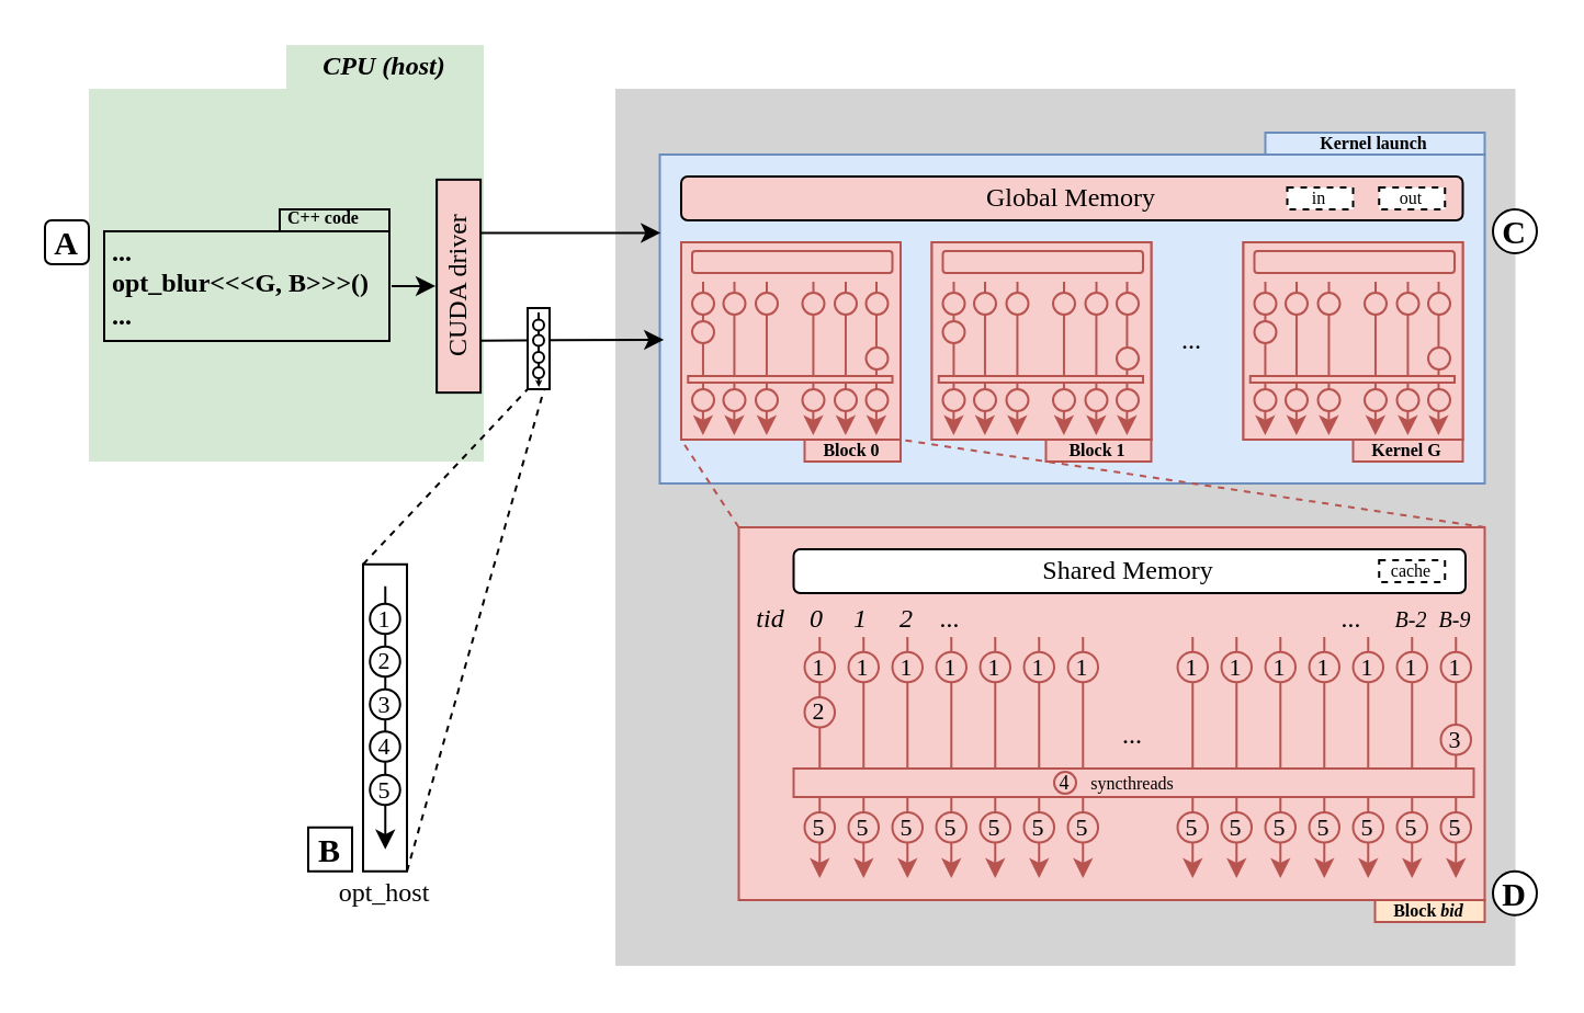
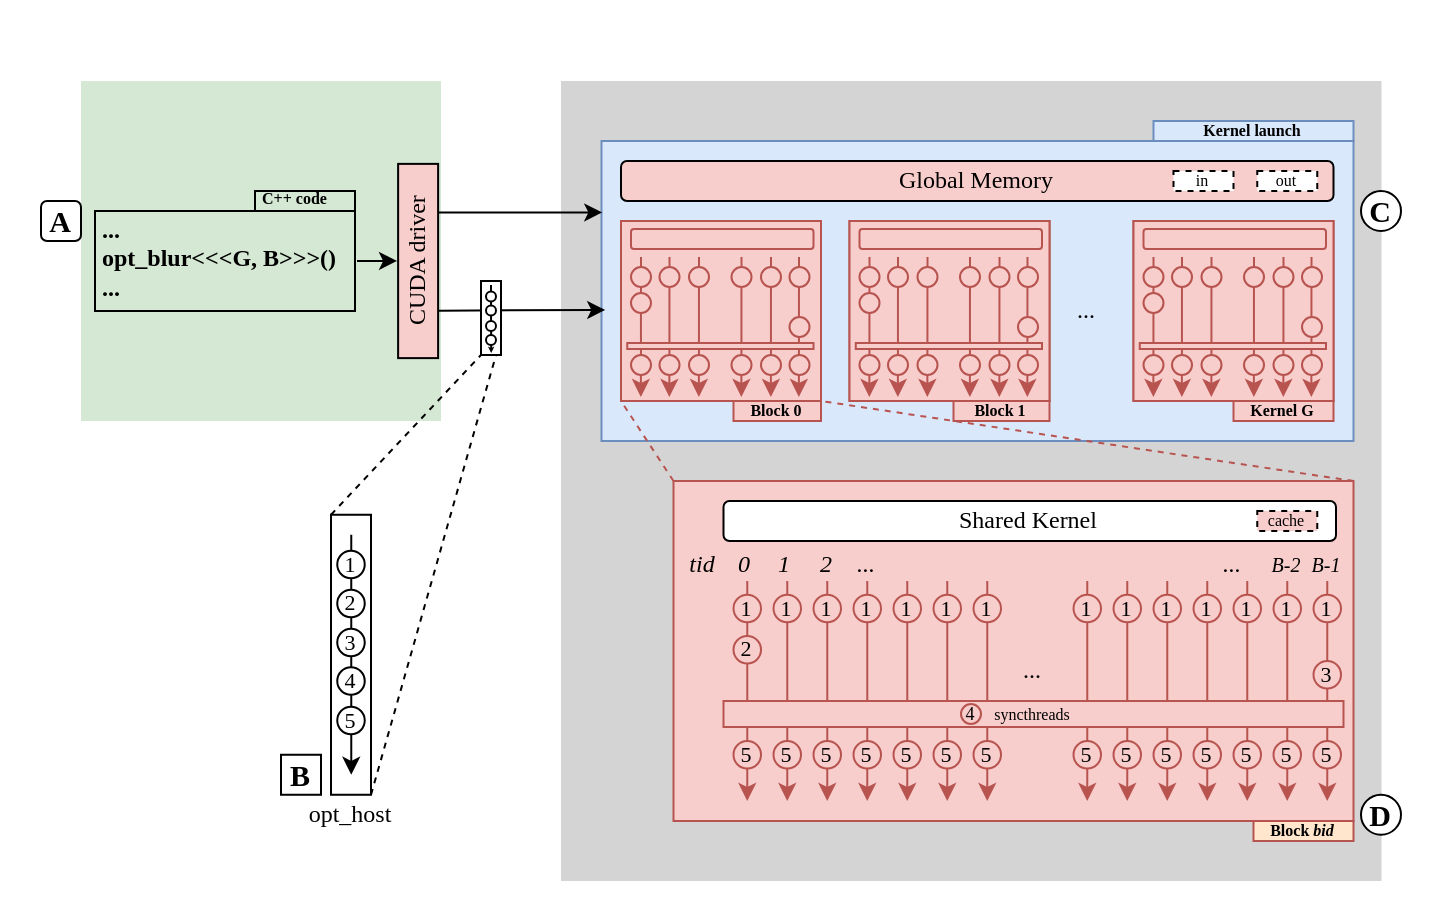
- <mxCell id="3" value="&lt;i&gt;CPU (host)&lt;br&gt;&lt;/i&gt;" style="rounded=0;whiteSpace=wrap;html=1;fontStyle=1;strokeColor=none;fillColor=#d5e8d4;fontFamily=Times New Roman;" parent="1" vertex="1"><mxGeometry x="130" y="20" width="90" height="20" as="geometry" /></mxCell>
- <mxCell id="7" value="Shared Memory" style="rounded=1;whiteSpace=wrap;html=1;labelBackgroundColor=none;fontFamily=Times New Roman;" parent="1" vertex="1"><mxGeometry x="361.25" y="250" width="306.25" height="20" as="geometry" /></mxCell>
+ <mxCell id="7" value="Shared Kernel" style="rounded=1;whiteSpace=wrap;html=1;labelBackgroundColor=none;fontFamily=Times New Roman;" parent="1" vertex="1"><mxGeometry x="361.25" y="250" width="306.25" height="20" as="geometry" /></mxCell>
- <mxCell id="84" value="cache" style="rounded=0;whiteSpace=wrap;html=1;fontSize=8;dashed=1;labelBackgroundColor=none;fontFamily=Times New Roman;" parent="1" vertex="1"><mxGeometry x="628.13" y="255" width="30" height="10" as="geometry" /></mxCell>
+ <mxCell id="84" value="cache" style="rounded=0;whiteSpace=wrap;html=1;fontSize=8;dashed=1;labelBackgroundColor=none;fontFamily=Times New Roman;fillColor=#f8cecc;" parent="1" vertex="1"><mxGeometry x="628.13" y="255" width="30" height="10" as="geometry" /></mxCell>
- <mxCell id="92" value="B-9" style="text;html=1;strokeColor=none;fillColor=#f8cecc;align=center;verticalAlign=middle;whiteSpace=wrap;rounded=0;fontStyle=2;fontSize=10;labelBackgroundColor=none;fontFamily=Times New Roman;" parent="1" vertex="1"><mxGeometry x="653.13" y="277" width="20" height="10" as="geometry" /></mxCell>
+ <mxCell id="92" value="B-1" style="text;html=1;strokeColor=none;fillColor=#f8cecc;align=center;verticalAlign=middle;whiteSpace=wrap;rounded=0;fontStyle=2;fontSize=10;labelBackgroundColor=none;fontFamily=Times New Roman;" parent="1" vertex="1"><mxGeometry x="653.13" y="277" width="20" height="10" as="geometry" /></mxCell>
